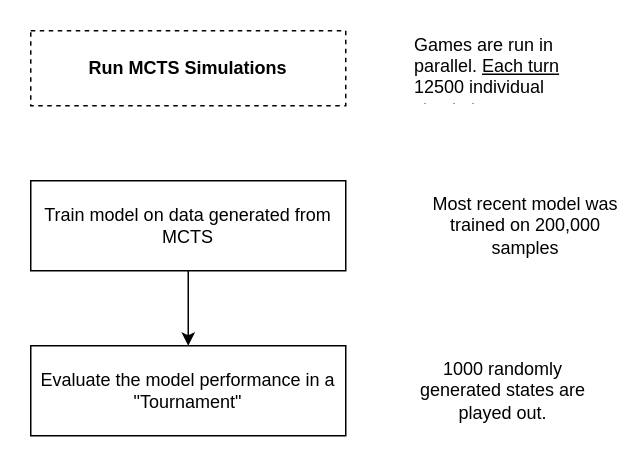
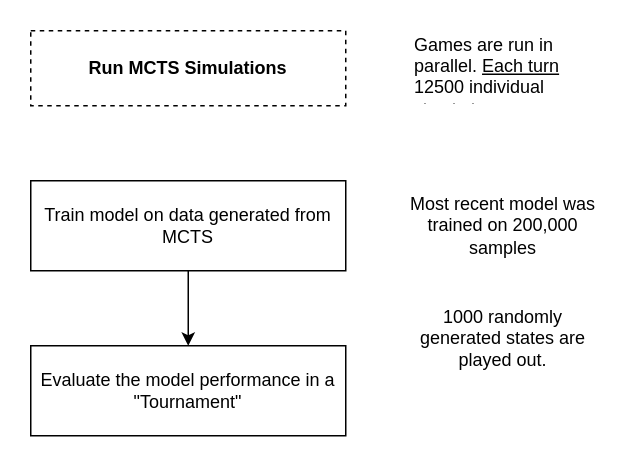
- <mxCell id="6" value="Most recent model was trained on 200,000 samples" style="text;html=1;align=center;verticalAlign=middle;whiteSpace=wrap;rounded=0;" vertex="1" parent="1"><mxGeometry x="285" y="120" width="130" height="60" as="geometry" /></mxCell>
+ <mxCell id="6" value="Most recent model was trained on 200,000 samples" style="text;html=1;align=center;verticalAlign=middle;whiteSpace=wrap;rounded=0;" vertex="1" parent="1"><mxGeometry x="270" y="120" width="130" height="60" as="geometry" /></mxCell>
- <mxCell id="8" value="1000 randomly generated states are played out." style="text;html=1;align=center;verticalAlign=middle;whiteSpace=wrap;rounded=0;" vertex="1" parent="1"><mxGeometry x="270" y="230" width="130" height="60" as="geometry" /></mxCell>
+ <mxCell id="8" value="1000 randomly generated states are played out." style="text;html=1;align=center;verticalAlign=middle;whiteSpace=wrap;rounded=0;" vertex="1" parent="1"><mxGeometry x="270" y="195" width="130" height="60" as="geometry" /></mxCell>
